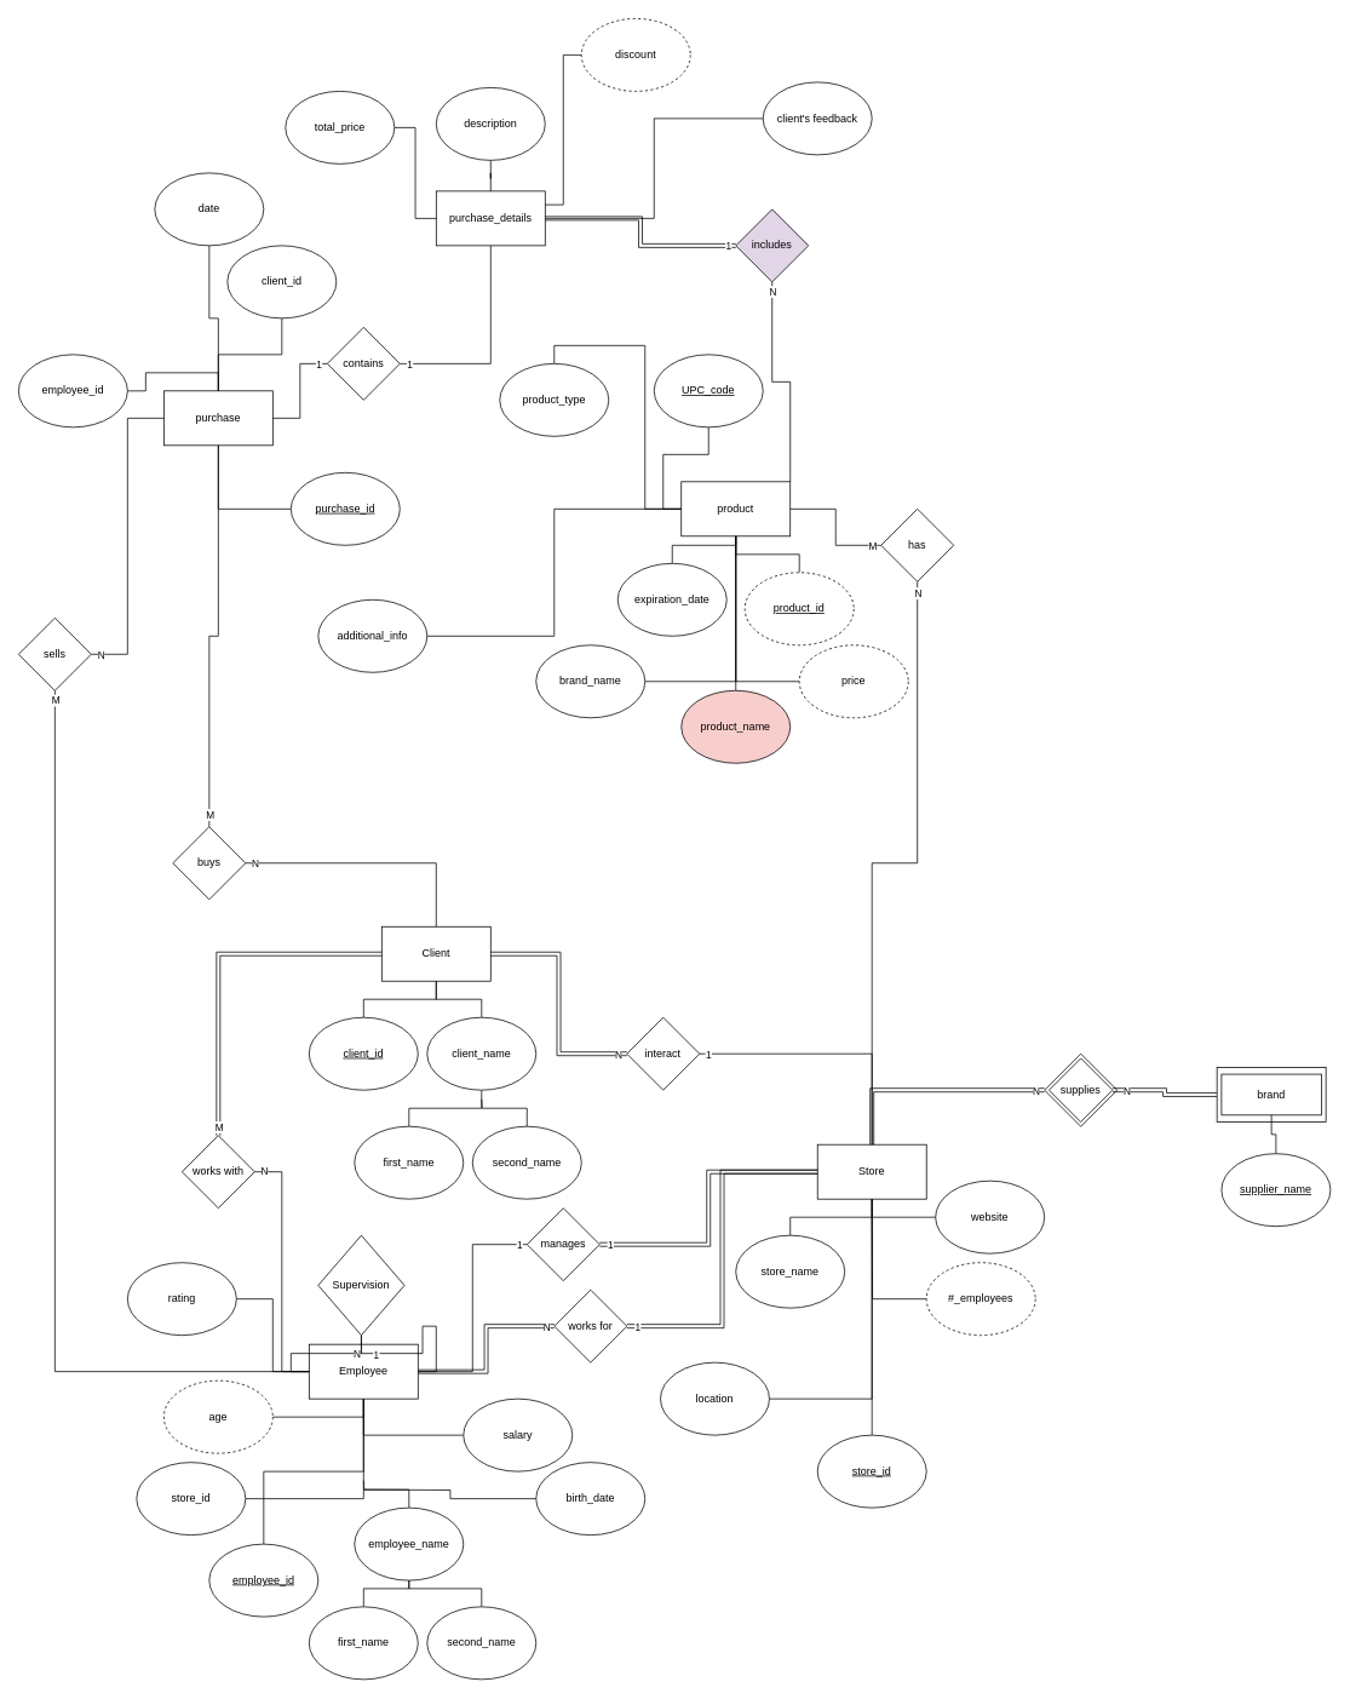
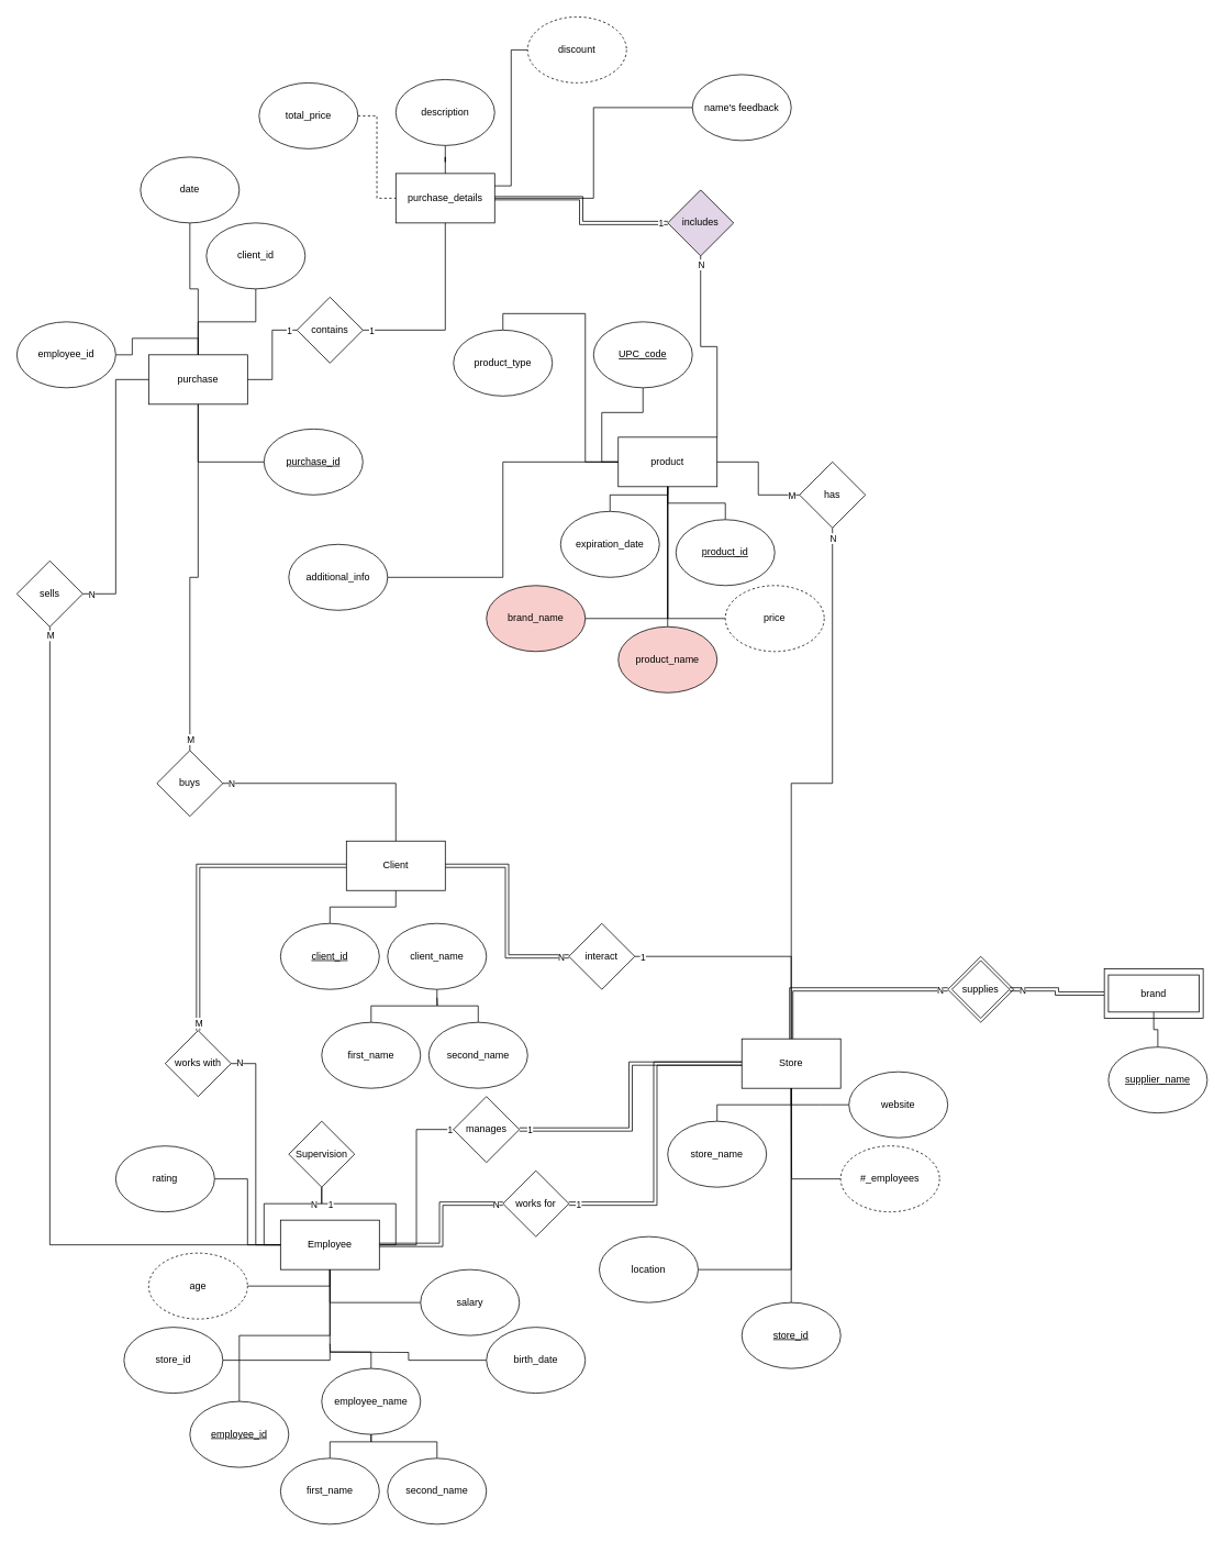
- <mxCell id="133" value="client's feedback" style="ellipse;whiteSpace=wrap;html=1;" vertex="1" parent="1"><mxGeometry x="840" y="90" width="120" height="80" as="geometry" /></mxCell>
+ <mxCell id="133" value="name's feedback" style="ellipse;whiteSpace=wrap;html=1;" vertex="1" parent="1"><mxGeometry x="840" y="90" width="120" height="80" as="geometry" /></mxCell>
- <mxCell id="117" style="edgeStyle=orthogonalEdgeStyle;rounded=0;orthogonalLoop=1;jettySize=auto;html=1;entryX=0;entryY=0.5;entryDx=0;entryDy=0;endArrow=none;endFill=0;" edge="1" parent="1" source="118" target="109"><mxGeometry relative="1" as="geometry" /></mxCell>
+ <mxCell id="117" style="edgeStyle=orthogonalEdgeStyle;rounded=0;orthogonalLoop=1;jettySize=auto;html=1;entryX=0;entryY=0.5;entryDx=0;entryDy=0;endArrow=none;endFill=0;dashed=1;" edge="1" parent="1" source="118" target="109"><mxGeometry relative="1" as="geometry" /></mxCell>
- <mxCell id="78" value="&lt;u&gt;product_id&lt;/u&gt;" style="ellipse;whiteSpace=wrap;html=1;dashed=1;" vertex="1" parent="1"><mxGeometry x="820" y="630" width="120" height="80" as="geometry" /></mxCell>
+ <mxCell id="78" value="&lt;u&gt;product_id&lt;/u&gt;" style="ellipse;whiteSpace=wrap;html=1;" vertex="1" parent="1"><mxGeometry x="820" y="630" width="120" height="80" as="geometry" /></mxCell>
- <mxCell id="82" value="brand_name" style="ellipse;whiteSpace=wrap;html=1;" vertex="1" parent="1"><mxGeometry x="590" y="710" width="120" height="80" as="geometry" /></mxCell>
+ <mxCell id="82" value="brand_name" style="ellipse;whiteSpace=wrap;html=1;fillColor=#f8cecc;" vertex="1" parent="1"><mxGeometry x="590" y="710" width="120" height="80" as="geometry" /></mxCell>
- <mxCell id="5" style="edgeStyle=orthogonalEdgeStyle;rounded=0;orthogonalLoop=1;jettySize=auto;html=1;entryX=0.5;entryY=1;entryDx=0;entryDy=0;endArrow=none;endFill=0;" edge="1" parent="1" source="7" target="3"><mxGeometry relative="1" as="geometry" /></mxCell>
- <mxCell id="46" value="manages" style="rhombus;whiteSpace=wrap;html=1;" vertex="1" parent="1"><mxGeometry x="580" y="1330" width="80" height="80" as="geometry" /></mxCell>
+ <mxCell id="46" value="manages" style="rhombus;whiteSpace=wrap;html=1;" vertex="1" parent="1"><mxGeometry x="550" y="1330" width="80" height="80" as="geometry" /></mxCell>
- <mxCell id="43" value="Supervision" style="rhombus;whiteSpace=wrap;html=1;" vertex="1" parent="1"><mxGeometry x="350" y="1360" width="95" height="110" as="geometry" /></mxCell>
+ <mxCell id="43" value="Supervision" style="rhombus;whiteSpace=wrap;html=1;" vertex="1" parent="1"><mxGeometry x="350" y="1360" width="80" height="80" as="geometry" /></mxCell>
